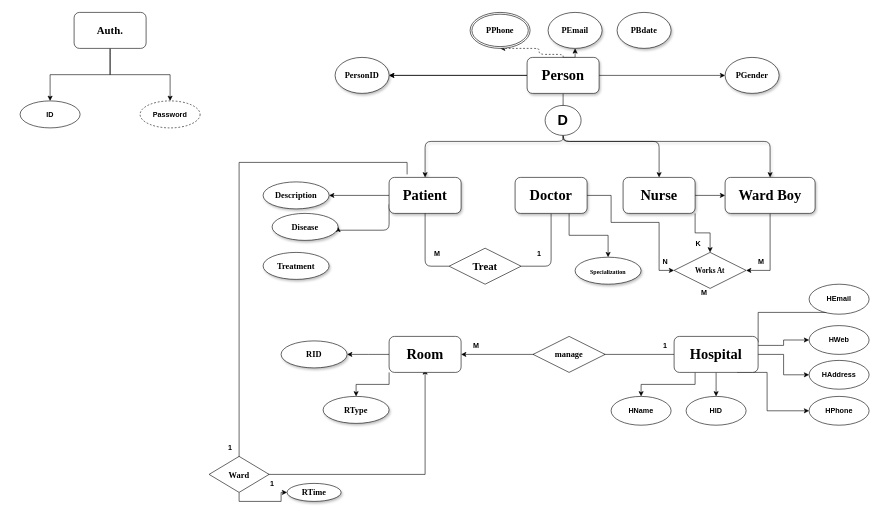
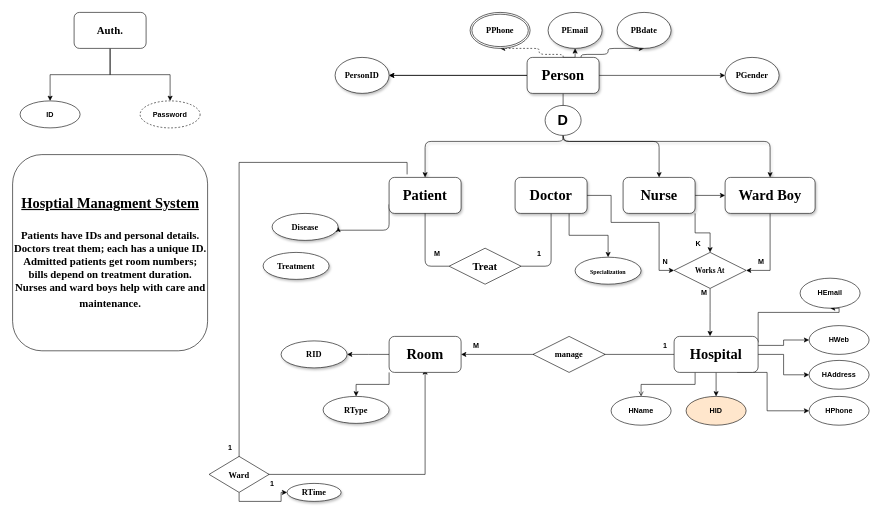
+ <mxCell id="9" style="edgeStyle=orthogonalEdgeStyle;rounded=1;orthogonalLoop=1;jettySize=auto;html=1;exitX=0.75;exitY=0;exitDx=0;exitDy=0;entryX=0.5;entryY=1;entryDx=0;entryDy=0;labelBorderColor=none;" parent="1" source="11" target="40" edge="1"><mxGeometry relative="1" as="geometry"><Array as="points"><mxPoint x="968" y="90" /><mxPoint x="1013" y="90" /></Array></mxGeometry></mxCell>
- <mxCell id="41" value="&lt;h3&gt;&lt;font face=&quot;source code pro&quot;&gt;Description&lt;/font&gt;&lt;/h3&gt;" style="ellipse;whiteSpace=wrap;html=1;fontFamily=Verdana;rounded=1;labelBorderColor=none;shadow=1;" parent="1" vertex="1"><mxGeometry x="438" y="302.5" width="110" height="45" as="geometry" /></mxCell>
- <mxCell id="14" value="" style="edgeStyle=orthogonalEdgeStyle;rounded=1;orthogonalLoop=1;jettySize=auto;html=1;labelBorderColor=none;" parent="1" source="17" target="41" edge="1"><mxGeometry relative="1" as="geometry" /></mxCell>
+ <mxCell id="77" value="&lt;font style=&quot;&quot;&gt;&lt;font style=&quot;&quot; face=&quot;source code pro&quot;&gt;&lt;u style=&quot;font-size: 24px; font-weight: bold;&quot;&gt;Hosptial Managment System&lt;br&gt;&lt;/u&gt;&lt;br&gt;&lt;br&gt;&lt;font style=&quot;font-size: 18px;&quot;&gt;&lt;b&gt;Patients have IDs and personal details. &lt;br&gt;Doctors treat them; each has a unique ID. &lt;br&gt;Admitted patients get room numbers; bills depend on treatment duration. &lt;br&gt;Nurses and ward boys help with care and maintenance.&lt;/b&gt;&lt;/font&gt;&lt;/font&gt;&lt;/font&gt;&lt;font style=&quot;font-weight: bold; font-size: 24px;&quot;&gt;&lt;br&gt;&lt;/font&gt;" style="rounded=1;whiteSpace=wrap;html=1;" parent="1" vertex="1"><mxGeometry x="20.5" y="257" width="325" height="327" as="geometry" /></mxCell>
- <mxCell id="56" value="HEmail" style="ellipse;whiteSpace=wrap;html=1;rounded=1;labelBorderColor=none;fontStyle=1" parent="1" vertex="1"><mxGeometry x="1348" y="473" width="100" height="50" as="geometry" /></mxCell>
+ <mxCell id="56" value="HEmail" style="ellipse;whiteSpace=wrap;html=1;rounded=1;labelBorderColor=none;fontStyle=1" parent="1" vertex="1"><mxGeometry x="1333" y="463" width="100" height="50" as="geometry" /></mxCell>
+ <mxCell id="58" style="edgeStyle=orthogonalEdgeStyle;rounded=0;orthogonalLoop=1;jettySize=auto;html=1;exitX=0.5;exitY=1;exitDx=0;exitDy=0;entryX=0.428;entryY=-0.006;entryDx=0;entryDy=0;entryPerimeter=0;" parent="1" source="59" target="35" edge="1"><mxGeometry relative="1" as="geometry"><Array as="points" /></mxGeometry></mxCell>
- <mxCell id="33" style="edgeStyle=orthogonalEdgeStyle;rounded=0;orthogonalLoop=1;jettySize=auto;html=1;exitX=0.25;exitY=1;exitDx=0;exitDy=0;" parent="1" source="35" target="55" edge="1"><mxGeometry relative="1" as="geometry"><mxPoint x="1078" y="680" as="targetPoint" /></mxGeometry></mxCell>
+ <mxCell id="33" style="edgeStyle=orthogonalEdgeStyle;rounded=0;orthogonalLoop=1;jettySize=auto;html=1;exitX=0.25;exitY=1;exitDx=0;exitDy=0;endArrow=open;" parent="1" source="35" target="55" edge="1"><mxGeometry relative="1" as="geometry"><mxPoint x="1078" y="680" as="targetPoint" /></mxGeometry></mxCell>
- <mxCell id="51" value="&lt;b&gt;HID&lt;/b&gt;" style="ellipse;whiteSpace=wrap;html=1;rounded=1;labelBorderColor=none;" parent="1" vertex="1"><mxGeometry x="1143" y="660" width="100" height="48" as="geometry" /></mxCell>
+ <mxCell id="51" value="&lt;b&gt;HID&lt;/b&gt;" style="ellipse;whiteSpace=wrap;html=1;rounded=1;labelBorderColor=none;fillColor=#ffe6cc;" parent="1" vertex="1"><mxGeometry x="1143" y="660" width="100" height="48" as="geometry" /></mxCell>
